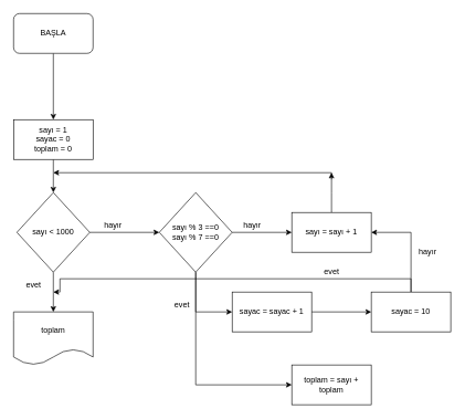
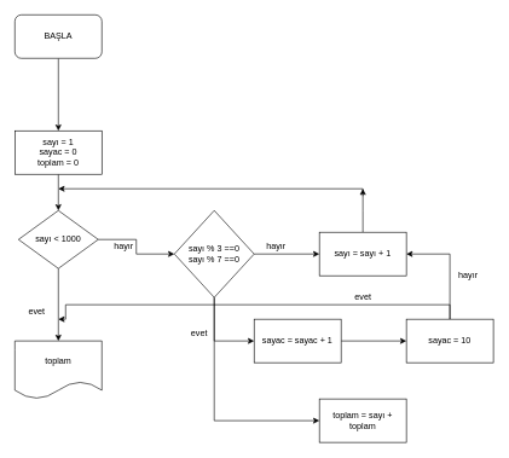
- <mxCell id="8" value="sayı &amp;lt; 1000" style="rhombus;whiteSpace=wrap;html=1;" parent="1" vertex="1"><mxGeometry x="25" y="290" width="110" height="120" as="geometry" /></mxCell>
+ <mxCell id="8" value="sayı &amp;lt; 1000" style="rhombus;whiteSpace=wrap;html=1;" parent="1" vertex="1"><mxGeometry x="25" y="290" width="110" height="80" as="geometry" /></mxCell>
